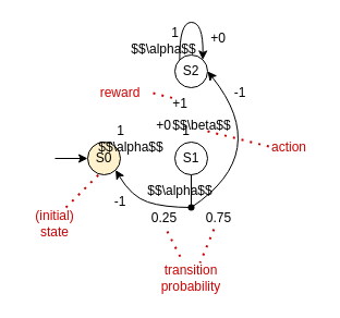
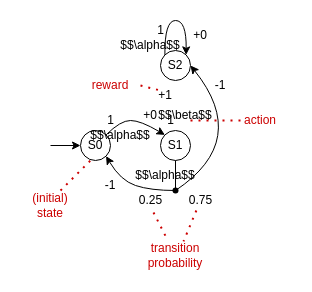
+ <mxCell id="5" value="" style="curved=1;endArrow=classic;html=1;rounded=0;exitX=1;exitY=0;exitDx=0;exitDy=0;entryX=0;entryY=0;entryDx=0;entryDy=0;" edge="1" parent="1" source="2" target="3"><mxGeometry width="50" height="50" relative="1" as="geometry"><mxPoint x="250" y="190" as="sourcePoint" /><mxPoint x="300" y="140" as="targetPoint" /><Array as="points"><mxPoint x="120" y="120" /><mxPoint x="140" y="120" /></Array></mxGeometry></mxCell>
- <mxCell id="33" value="&lt;font color=&quot;#CC0000&quot;&gt;action&lt;/font&gt;" style="text;html=1;strokeColor=none;fillColor=none;align=center;verticalAlign=middle;whiteSpace=wrap;rounded=0;" vertex="1" parent="1"><mxGeometry x="235" y="120" width="60" height="30" as="geometry" /></mxCell>
+ <mxCell id="33" value="&lt;font color=&quot;#CC0000&quot;&gt;action&lt;/font&gt;" style="text;html=1;strokeColor=none;fillColor=none;align=center;verticalAlign=middle;whiteSpace=wrap;rounded=0;" vertex="1" parent="1"><mxGeometry x="230" y="105" width="60" height="30" as="geometry" /></mxCell>
- <mxCell id="2" value="S0" style="ellipse;whiteSpace=wrap;html=1;aspect=fixed;fillColor=#fff2cc;" vertex="1" parent="1"><mxGeometry x="80" y="130" width="30" height="30" as="geometry" /></mxCell>
+ <mxCell id="2" value="S0" style="ellipse;whiteSpace=wrap;html=1;aspect=fixed;" vertex="1" parent="1"><mxGeometry x="80" y="130" width="30" height="30" as="geometry" /></mxCell>
